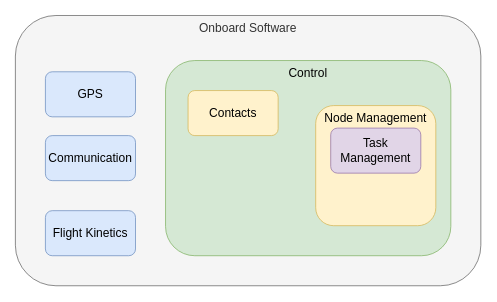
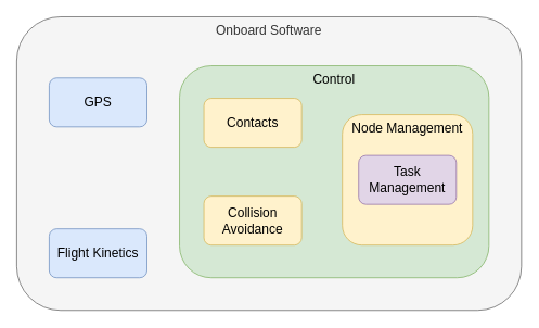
- <mxCell id="10" value="Task Management" style="rounded=1;whiteSpace=wrap;html=1;fontSize=16;fillColor=#e1d5e7;strokeColor=#9673a6;" vertex="1" parent="1"><mxGeometry x="440" y="170" width="120" height="60" as="geometry" /></mxCell>
+ <mxCell id="10" value="Task Management" style="rounded=1;whiteSpace=wrap;html=1;fontSize=16;fillColor=#e1d5e7;strokeColor=#9673a6;" vertex="1" parent="1"><mxGeometry x="440" y="190" width="120" height="60" as="geometry" /></mxCell>
- <mxCell id="5" value="Communication" style="rounded=1;whiteSpace=wrap;html=1;fontSize=16;fillColor=#dae8fc;strokeColor=#6c8ebf;" vertex="1" parent="1"><mxGeometry x="60" y="180" width="120" height="60" as="geometry" /></mxCell>
+ <mxCell id="9" value="Collision Avoidance" style="rounded=1;whiteSpace=wrap;html=1;fontSize=16;fillColor=#fff2cc;strokeColor=#d6b656;" vertex="1" parent="1"><mxGeometry x="250" y="240" width="120" height="60" as="geometry" /></mxCell>
